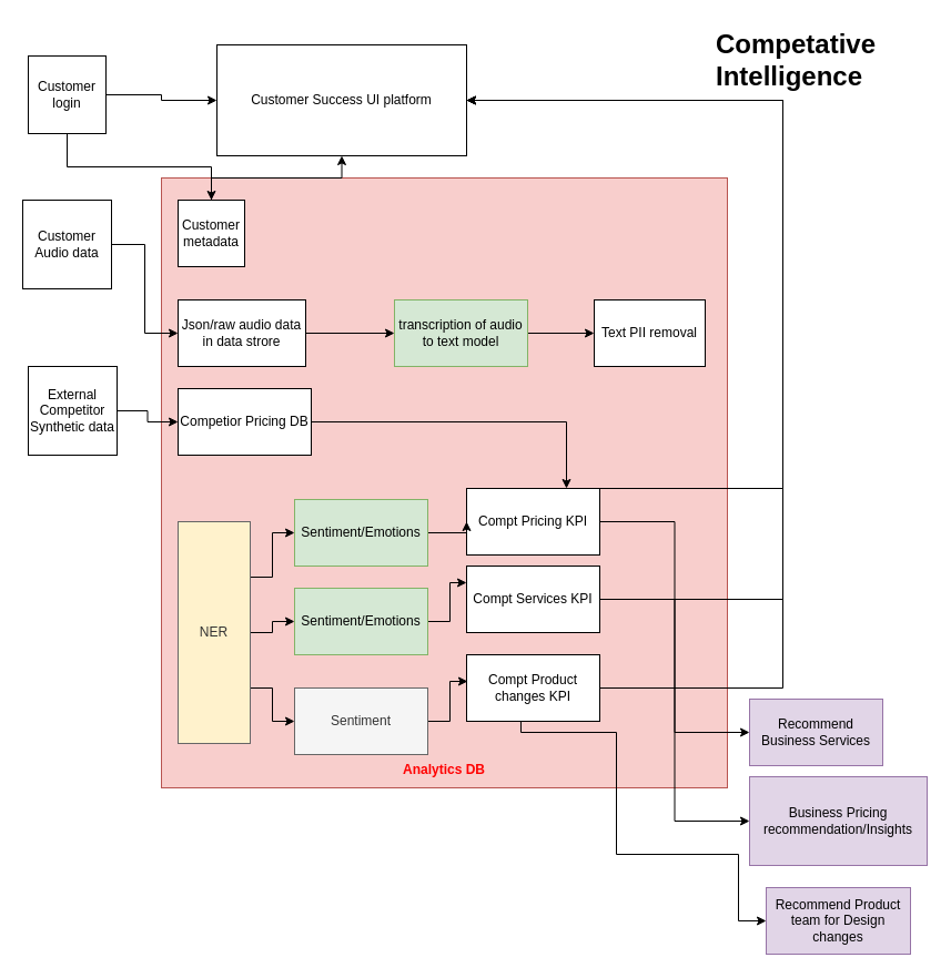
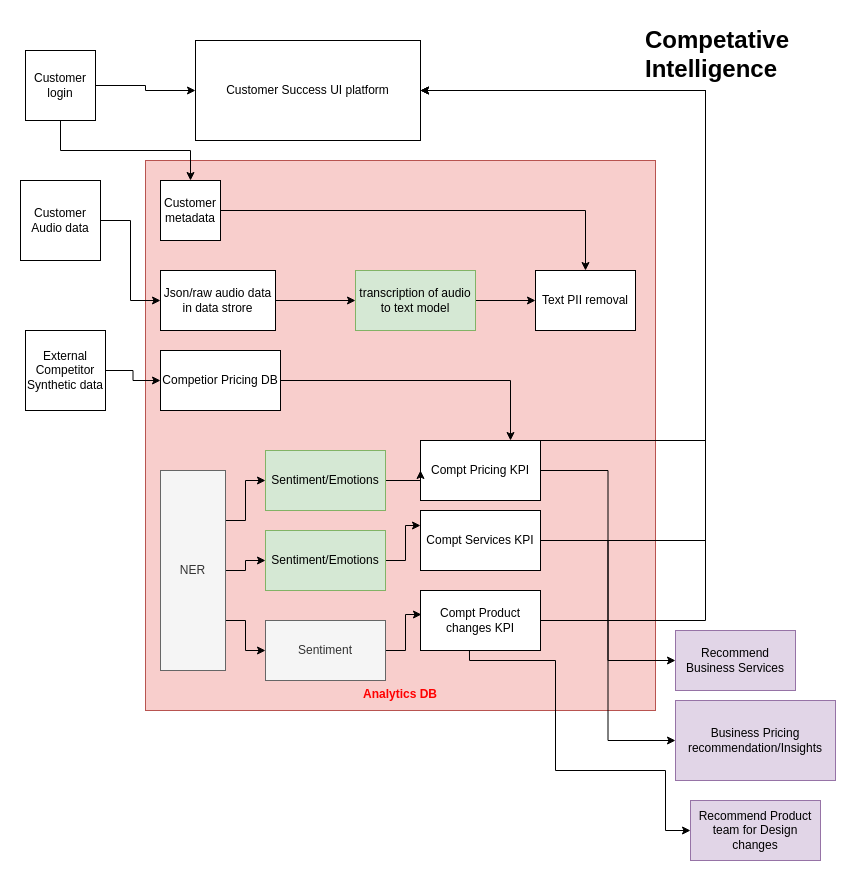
- <mxCell id="25" style="edgeStyle=orthogonalEdgeStyle;rounded=0;orthogonalLoop=1;jettySize=auto;html=1;" edge="1" parent="1" source="26" target="12"><mxGeometry relative="1" as="geometry" /></mxCell>
+ <mxCell id="25" style="edgeStyle=orthogonalEdgeStyle;rounded=0;orthogonalLoop=1;jettySize=auto;html=1;" edge="1" parent="1" source="26" target="22"><mxGeometry relative="1" as="geometry" /></mxCell>
- <mxCell id="37" value="NER" style="rounded=0;whiteSpace=wrap;html=1;fillColor=#fff2cc;fontColor=#333333;strokeColor=#666666;" vertex="1" parent="1"><mxGeometry x="160" y="470" width="65" height="200" as="geometry" /></mxCell>
+ <mxCell id="37" value="NER" style="rounded=0;whiteSpace=wrap;html=1;fillColor=#f5f5f5;fontColor=#333333;strokeColor=#666666;" vertex="1" parent="1"><mxGeometry x="160" y="470" width="65" height="200" as="geometry" /></mxCell>
